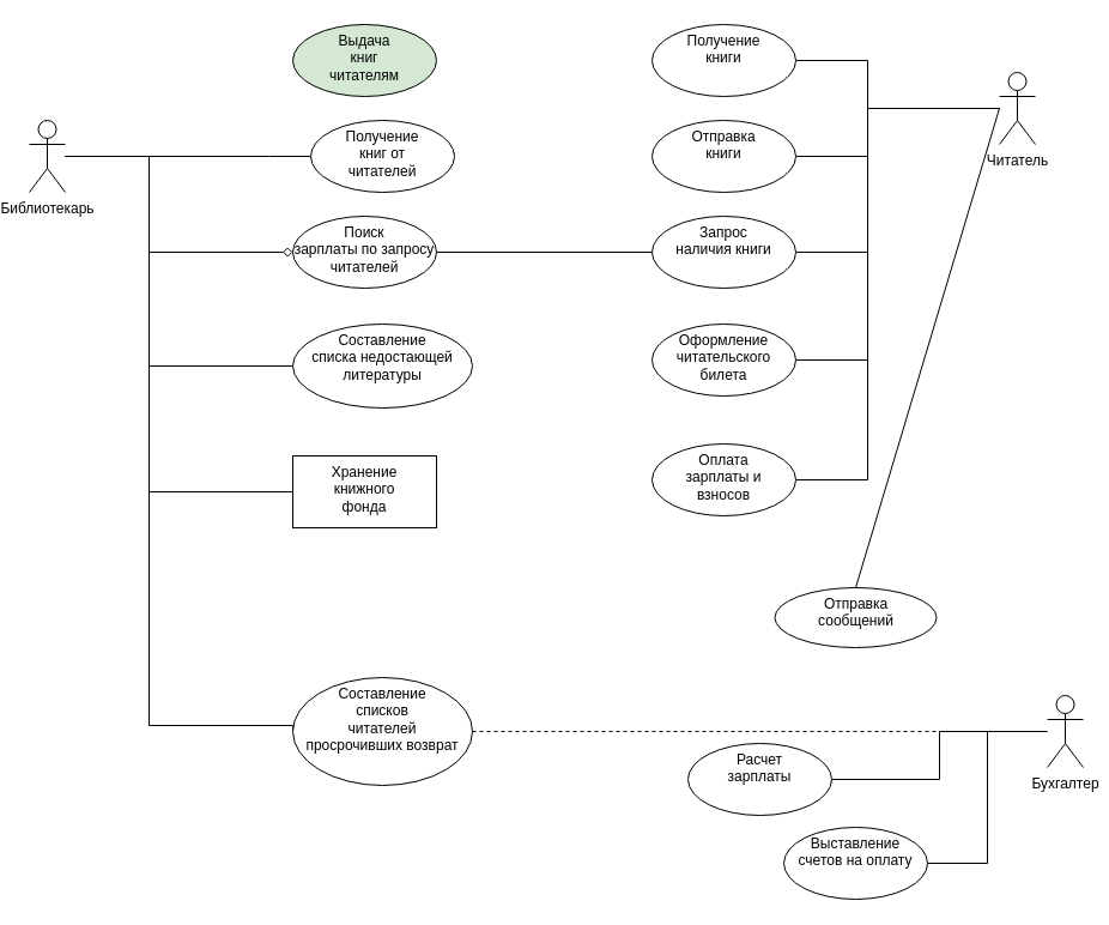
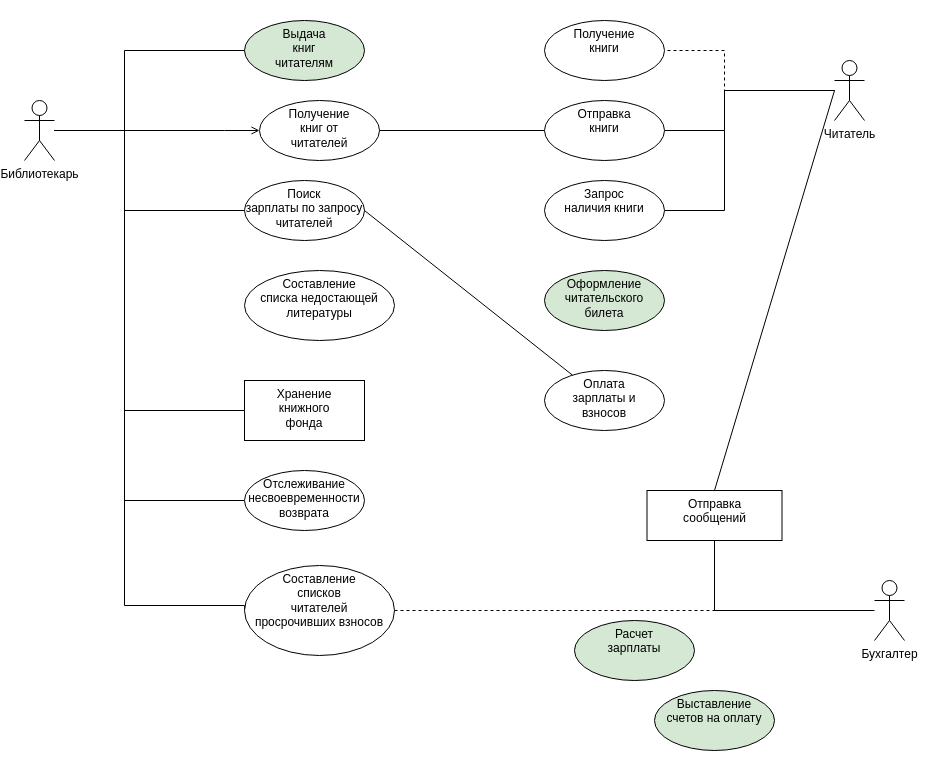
+ <mxCell id="2" value="" style="edgeStyle=orthogonalEdgeStyle;rounded=0;orthogonalLoop=1;jettySize=auto;html=1;endArrow=none;endFill=0;entryX=0;entryY=0.5;entryDx=0;entryDy=0;" edge="1" parent="1" source="9" target="16"><mxGeometry relative="1" as="geometry"><Array as="points"><mxPoint x="120" y="130" /><mxPoint x="120" y="50" /></Array></mxGeometry></mxCell>
- <mxCell id="11" value="" style="edgeStyle=orthogonalEdgeStyle;rounded=0;orthogonalLoop=1;jettySize=auto;html=1;endArrow=none;endFill=0;" edge="1" parent="1" source="15" target="23"><mxGeometry relative="1" as="geometry"><Array as="points"><mxPoint x="720" y="90" /><mxPoint x="720" y="50" /></Array></mxGeometry></mxCell>
+ <mxCell id="11" value="" style="edgeStyle=orthogonalEdgeStyle;rounded=0;orthogonalLoop=1;jettySize=auto;html=1;endArrow=none;endFill=0;dashed=1;" edge="1" parent="1" source="15" target="23"><mxGeometry relative="1" as="geometry"><Array as="points"><mxPoint x="720" y="90" /><mxPoint x="720" y="50" /></Array></mxGeometry></mxCell>
- <mxCell id="3" value="" style="edgeStyle=orthogonalEdgeStyle;rounded=0;orthogonalLoop=1;jettySize=auto;html=1;endArrow=none;endFill=0;entryX=0;entryY=0.5;entryDx=0;entryDy=0;" edge="1" parent="1" source="9" target="17"><mxGeometry relative="1" as="geometry"><Array as="points"><mxPoint x="220" y="130" /></Array></mxGeometry></mxCell>
+ <mxCell id="3" value="" style="edgeStyle=orthogonalEdgeStyle;rounded=0;orthogonalLoop=1;jettySize=auto;html=1;endArrow=open;endFill=0;entryX=0;entryY=0.5;entryDx=0;entryDy=0;" edge="1" parent="1" source="9" target="17"><mxGeometry relative="1" as="geometry"><Array as="points"><mxPoint x="220" y="130" /></Array></mxGeometry></mxCell>
+ <mxCell id="24" style="edgeStyle=orthogonalEdgeStyle;rounded=0;orthogonalLoop=1;jettySize=auto;html=1;exitX=0;exitY=0.5;exitDx=0;exitDy=0;entryX=1;entryY=0.5;entryDx=0;entryDy=0;endArrow=none;endFill=0;" edge="1" parent="1" source="25" target="17"><mxGeometry relative="1" as="geometry" /></mxCell>
- <mxCell id="4" value="" style="edgeStyle=orthogonalEdgeStyle;rounded=0;orthogonalLoop=1;jettySize=auto;html=1;endArrow=diamond;endFill=0;entryX=0;entryY=0.5;entryDx=0;entryDy=0;" edge="1" parent="1" source="9" target="18"><mxGeometry relative="1" as="geometry"><Array as="points"><mxPoint x="120" y="130" /><mxPoint x="120" y="210" /></Array></mxGeometry></mxCell>
+ <mxCell id="4" value="" style="edgeStyle=orthogonalEdgeStyle;rounded=0;orthogonalLoop=1;jettySize=auto;html=1;endArrow=none;endFill=0;entryX=0;entryY=0.5;entryDx=0;entryDy=0;" edge="1" parent="1" source="9" target="18"><mxGeometry relative="1" as="geometry"><Array as="points"><mxPoint x="120" y="130" /><mxPoint x="120" y="210" /></Array></mxGeometry></mxCell>
- <mxCell id="34" value="" style="endArrow=none;startArrow=none;html=1;rounded=0;entryX=0;entryY=0.5;entryDx=0;entryDy=0;exitX=1;exitY=0.5;exitDx=0;exitDy=0;endFill=0;startFill=0;" edge="1" parent="1" source="18" target="26"><mxGeometry width="50" height="50" relative="1" as="geometry"><mxPoint x="270" y="380" as="sourcePoint" /><mxPoint x="320" y="330" as="targetPoint" /></mxGeometry></mxCell>
+ <mxCell id="34" value="" style="endArrow=none;startArrow=none;html=1;rounded=0;exitX=1;exitY=0.5;exitDx=0;exitDy=0;endFill=0;startFill=0;" edge="1" parent="1" source="18" target="27"><mxGeometry width="50" height="50" relative="1" as="geometry"><mxPoint x="270" y="380" as="sourcePoint" /><mxPoint x="320" y="330" as="targetPoint" /></mxGeometry></mxCell>
- <mxCell id="22" value="Оформление&lt;br&gt;читательского&lt;br&gt;билета" style="ellipse;whiteSpace=wrap;html=1;verticalAlign=top;" vertex="1" parent="1"><mxGeometry x="540" y="270" width="120" height="60" as="geometry" /></mxCell>
+ <mxCell id="22" value="Оформление&lt;br&gt;читательского&lt;br&gt;билета" style="ellipse;whiteSpace=wrap;html=1;verticalAlign=top;fillColor=#d5e8d4;" vertex="1" parent="1"><mxGeometry x="540" y="270" width="120" height="60" as="geometry" /></mxCell>
- <mxCell id="10" value="" style="edgeStyle=orthogonalEdgeStyle;rounded=0;orthogonalLoop=1;jettySize=auto;html=1;endArrow=none;endFill=0;" edge="1" parent="1" source="15" target="22"><mxGeometry relative="1" as="geometry"><Array as="points"><mxPoint x="720" y="90" /><mxPoint x="720" y="300" /></Array></mxGeometry></mxCell>
- <mxCell id="6" value="" style="edgeStyle=orthogonalEdgeStyle;rounded=0;orthogonalLoop=1;jettySize=auto;html=1;endArrow=none;endFill=0;" edge="1" parent="1" source="9" target="20"><mxGeometry relative="1" as="geometry"><Array as="points"><mxPoint x="120" y="130" /><mxPoint x="120" y="305" /></Array></mxGeometry></mxCell>
- <mxCell id="14" value="" style="edgeStyle=orthogonalEdgeStyle;rounded=0;orthogonalLoop=1;jettySize=auto;html=1;endArrow=none;endFill=0;" edge="1" parent="1" source="15" target="27"><mxGeometry relative="1" as="geometry"><Array as="points"><mxPoint x="720" y="90" /><mxPoint x="720" y="400" /></Array></mxGeometry></mxCell>
+ <mxCell id="7" value="" style="edgeStyle=orthogonalEdgeStyle;rounded=0;orthogonalLoop=1;jettySize=auto;html=1;endArrow=none;endFill=0;" edge="1" parent="1" source="9" target="21"><mxGeometry relative="1" as="geometry"><Array as="points"><mxPoint x="120" y="130" /><mxPoint x="120" y="500" /></Array></mxGeometry></mxCell>
+ <mxCell id="21" value="Отслеживание&lt;br&gt;несвоевременности&lt;br&gt;возврата" style="ellipse;whiteSpace=wrap;html=1;verticalAlign=top;" vertex="1" parent="1"><mxGeometry x="240" y="470" width="120" height="60" as="geometry" /></mxCell>
- <mxCell id="33" value="Отправка&lt;br&gt;сообщений" style="ellipse;whiteSpace=wrap;html=1;verticalAlign=top;" vertex="1" parent="1"><mxGeometry x="642.5" y="490" width="135" height="50" as="geometry" /></mxCell>
+ <mxCell id="33" value="Отправка&lt;br&gt;сообщений" style="whiteSpace=wrap;html=1;verticalAlign=top;rounded=0;" vertex="1" parent="1"><mxGeometry x="642.5" y="490" width="135" height="50" as="geometry" /></mxCell>
- <mxCell id="35" value="Составление&lt;br&gt;списков&lt;br&gt;читателей&lt;br&gt;просрочивших возврат" style="ellipse;whiteSpace=wrap;html=1;verticalAlign=top;" vertex="1" parent="1"><mxGeometry x="240" y="565" width="150" height="90" as="geometry" /></mxCell>
+ <mxCell id="35" value="Составление&lt;br&gt;списков&lt;br&gt;читателей&lt;br&gt;просрочивших взносов" style="ellipse;whiteSpace=wrap;html=1;verticalAlign=top;" vertex="1" parent="1"><mxGeometry x="240" y="565" width="150" height="90" as="geometry" /></mxCell>
- <mxCell id="31" value="Расчет&lt;br&gt;зарплаты" style="ellipse;whiteSpace=wrap;html=1;verticalAlign=top;" vertex="1" parent="1"><mxGeometry x="570" y="620" width="120" height="60" as="geometry" /></mxCell>
+ <mxCell id="31" value="Расчет&lt;br&gt;зарплаты" style="ellipse;whiteSpace=wrap;html=1;verticalAlign=top;fillColor=#d5e8d4;" vertex="1" parent="1"><mxGeometry x="570" y="620" width="120" height="60" as="geometry" /></mxCell>
- <mxCell id="28" value="" style="edgeStyle=orthogonalEdgeStyle;rounded=0;orthogonalLoop=1;jettySize=auto;html=1;endArrow=none;endFill=0;" edge="1" parent="1" source="30" target="31"><mxGeometry relative="1" as="geometry" /></mxCell>
+ <mxCell id="28" value="" style="edgeStyle=orthogonalEdgeStyle;rounded=0;orthogonalLoop=1;jettySize=auto;html=1;endArrow=none;endFill=0;" edge="1" parent="1" source="30" target="33"><mxGeometry relative="1" as="geometry" /></mxCell>
- <mxCell id="29" value="" style="edgeStyle=orthogonalEdgeStyle;rounded=0;orthogonalLoop=1;jettySize=auto;html=1;endArrow=none;endFill=0;" edge="1" parent="1" source="30" target="32"><mxGeometry relative="1" as="geometry"><Array as="points"><mxPoint x="820" y="610" /><mxPoint x="820" y="720" /></Array></mxGeometry></mxCell>
- <mxCell id="32" value="Выставление&lt;br&gt;счетов на оплату" style="ellipse;whiteSpace=wrap;html=1;verticalAlign=top;" vertex="1" parent="1"><mxGeometry x="650" y="690" width="120" height="60" as="geometry" /></mxCell>
+ <mxCell id="32" value="Выставление&lt;br&gt;счетов на оплату" style="ellipse;whiteSpace=wrap;html=1;verticalAlign=top;fillColor=#d5e8d4;" vertex="1" parent="1"><mxGeometry x="650" y="690" width="120" height="60" as="geometry" /></mxCell>
